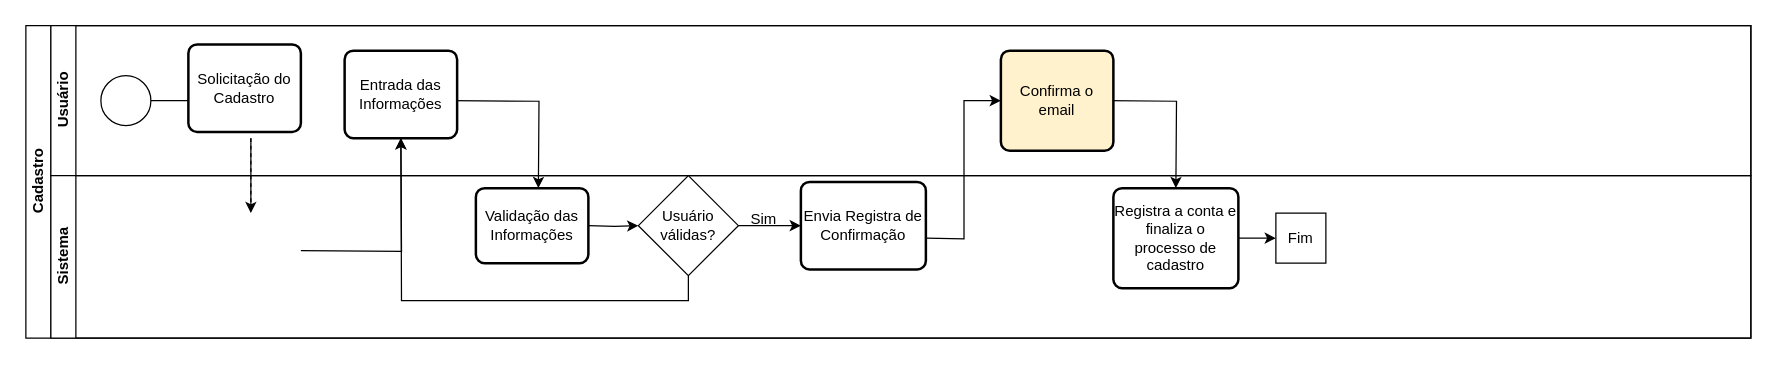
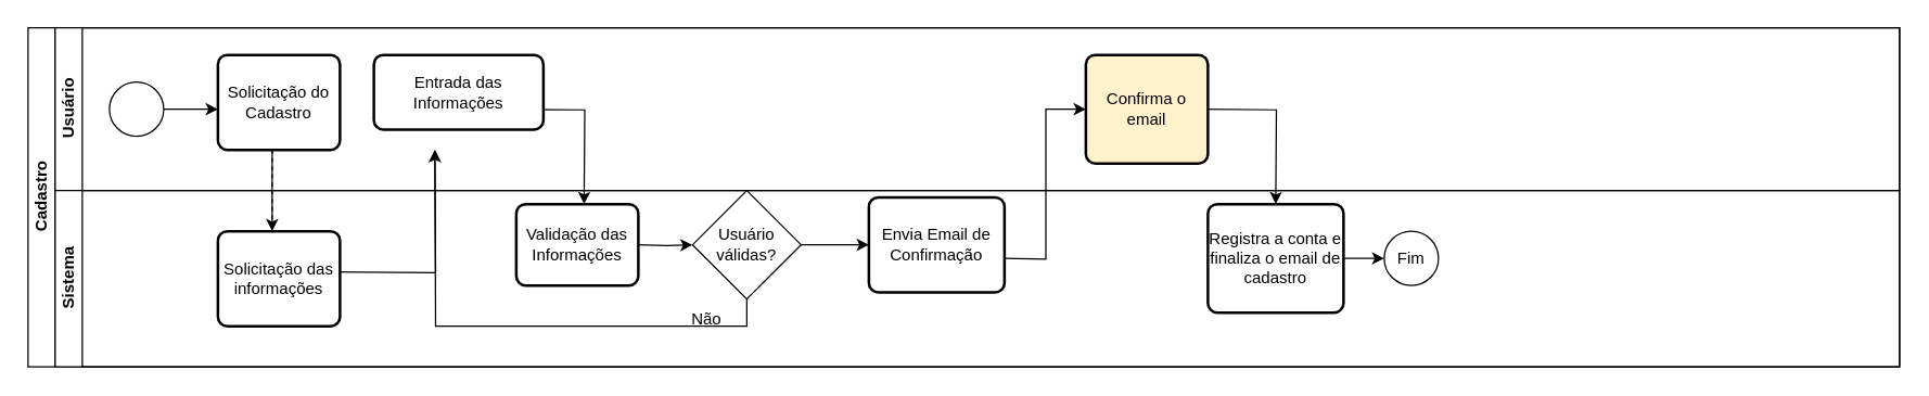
- <mxCell id="11" value="Solicitação do Cadastro" style="rounded=1;whiteSpace=wrap;html=1;absoluteArcSize=1;arcSize=14;strokeWidth=2;" vertex="1" parent="5"><mxGeometry x="110" y="15" width="90" height="70" as="geometry" /></mxCell>
+ <mxCell id="11" value="Solicitação do Cadastro" style="rounded=1;whiteSpace=wrap;html=1;absoluteArcSize=1;arcSize=14;strokeWidth=2;" vertex="1" parent="5"><mxGeometry x="120" y="20" width="90" height="70" as="geometry" /></mxCell>
- <mxCell id="12" value="Entrada das Informações" style="rounded=1;whiteSpace=wrap;html=1;absoluteArcSize=1;arcSize=14;strokeWidth=2;" vertex="1" parent="5"><mxGeometry x="235" y="20" width="90" height="70" as="geometry" /></mxCell>
+ <mxCell id="12" value="Entrada das Informações" style="rounded=1;whiteSpace=wrap;html=1;absoluteArcSize=1;arcSize=14;strokeWidth=2;" vertex="1" parent="5"><mxGeometry x="235" y="20" width="125" height="55" as="geometry" /></mxCell>
- <mxCell id="18" value="Sim" style="text;html=1;align=center;verticalAlign=middle;resizable=0;points=[];autosize=1;strokeColor=none;fillColor=none;" parent="14" vertex="1"><mxGeometry x="550" y="20" width="40" height="30" as="geometry" /></mxCell>
- <mxCell id="24" value="Envia Registra de Confirmação" style="rounded=1;whiteSpace=wrap;html=1;absoluteArcSize=1;arcSize=14;strokeWidth=2;" vertex="1" parent="14"><mxGeometry x="600" y="5" width="100" height="70" as="geometry" /></mxCell>
+ <mxCell id="24" value="Envia Email de Confirmação" style="rounded=1;whiteSpace=wrap;html=1;absoluteArcSize=1;arcSize=14;strokeWidth=2;" vertex="1" parent="14"><mxGeometry x="600" y="5" width="100" height="70" as="geometry" /></mxCell>
- <mxCell id="25" value="Registra a conta e finaliza o processo de cadastro" style="rounded=1;whiteSpace=wrap;html=1;absoluteArcSize=1;arcSize=14;strokeWidth=2;" vertex="1" parent="14"><mxGeometry x="850" y="10" width="100" height="80" as="geometry" /></mxCell>
+ <mxCell id="25" value="Registra a conta e finaliza o email de cadastro" style="rounded=1;whiteSpace=wrap;html=1;absoluteArcSize=1;arcSize=14;strokeWidth=2;" vertex="1" parent="14"><mxGeometry x="850" y="10" width="100" height="80" as="geometry" /></mxCell>
- <mxCell id="20" value="Fim" style="whiteSpace=wrap;html=1;rounded=0;" parent="14" vertex="1"><mxGeometry x="980" y="30" width="40" height="40" as="geometry" /></mxCell>
+ <mxCell id="20" value="Fim" style="ellipse;whiteSpace=wrap;html=1;" parent="14" vertex="1"><mxGeometry x="980" y="30" width="40" height="40" as="geometry" /></mxCell>
+ <mxCell id="22" value="Solicitação das informações" style="rounded=1;whiteSpace=wrap;html=1;absoluteArcSize=1;arcSize=14;strokeWidth=2;" vertex="1" parent="14"><mxGeometry x="120" y="30" width="90" height="70" as="geometry" /></mxCell>
+ <mxCell id="21" value="Não" style="text;html=1;align=center;verticalAlign=middle;resizable=0;points=[];autosize=1;strokeColor=none;fillColor=none;" parent="14" vertex="1"><mxGeometry x="455" y="80" width="50" height="30" as="geometry" /></mxCell>
